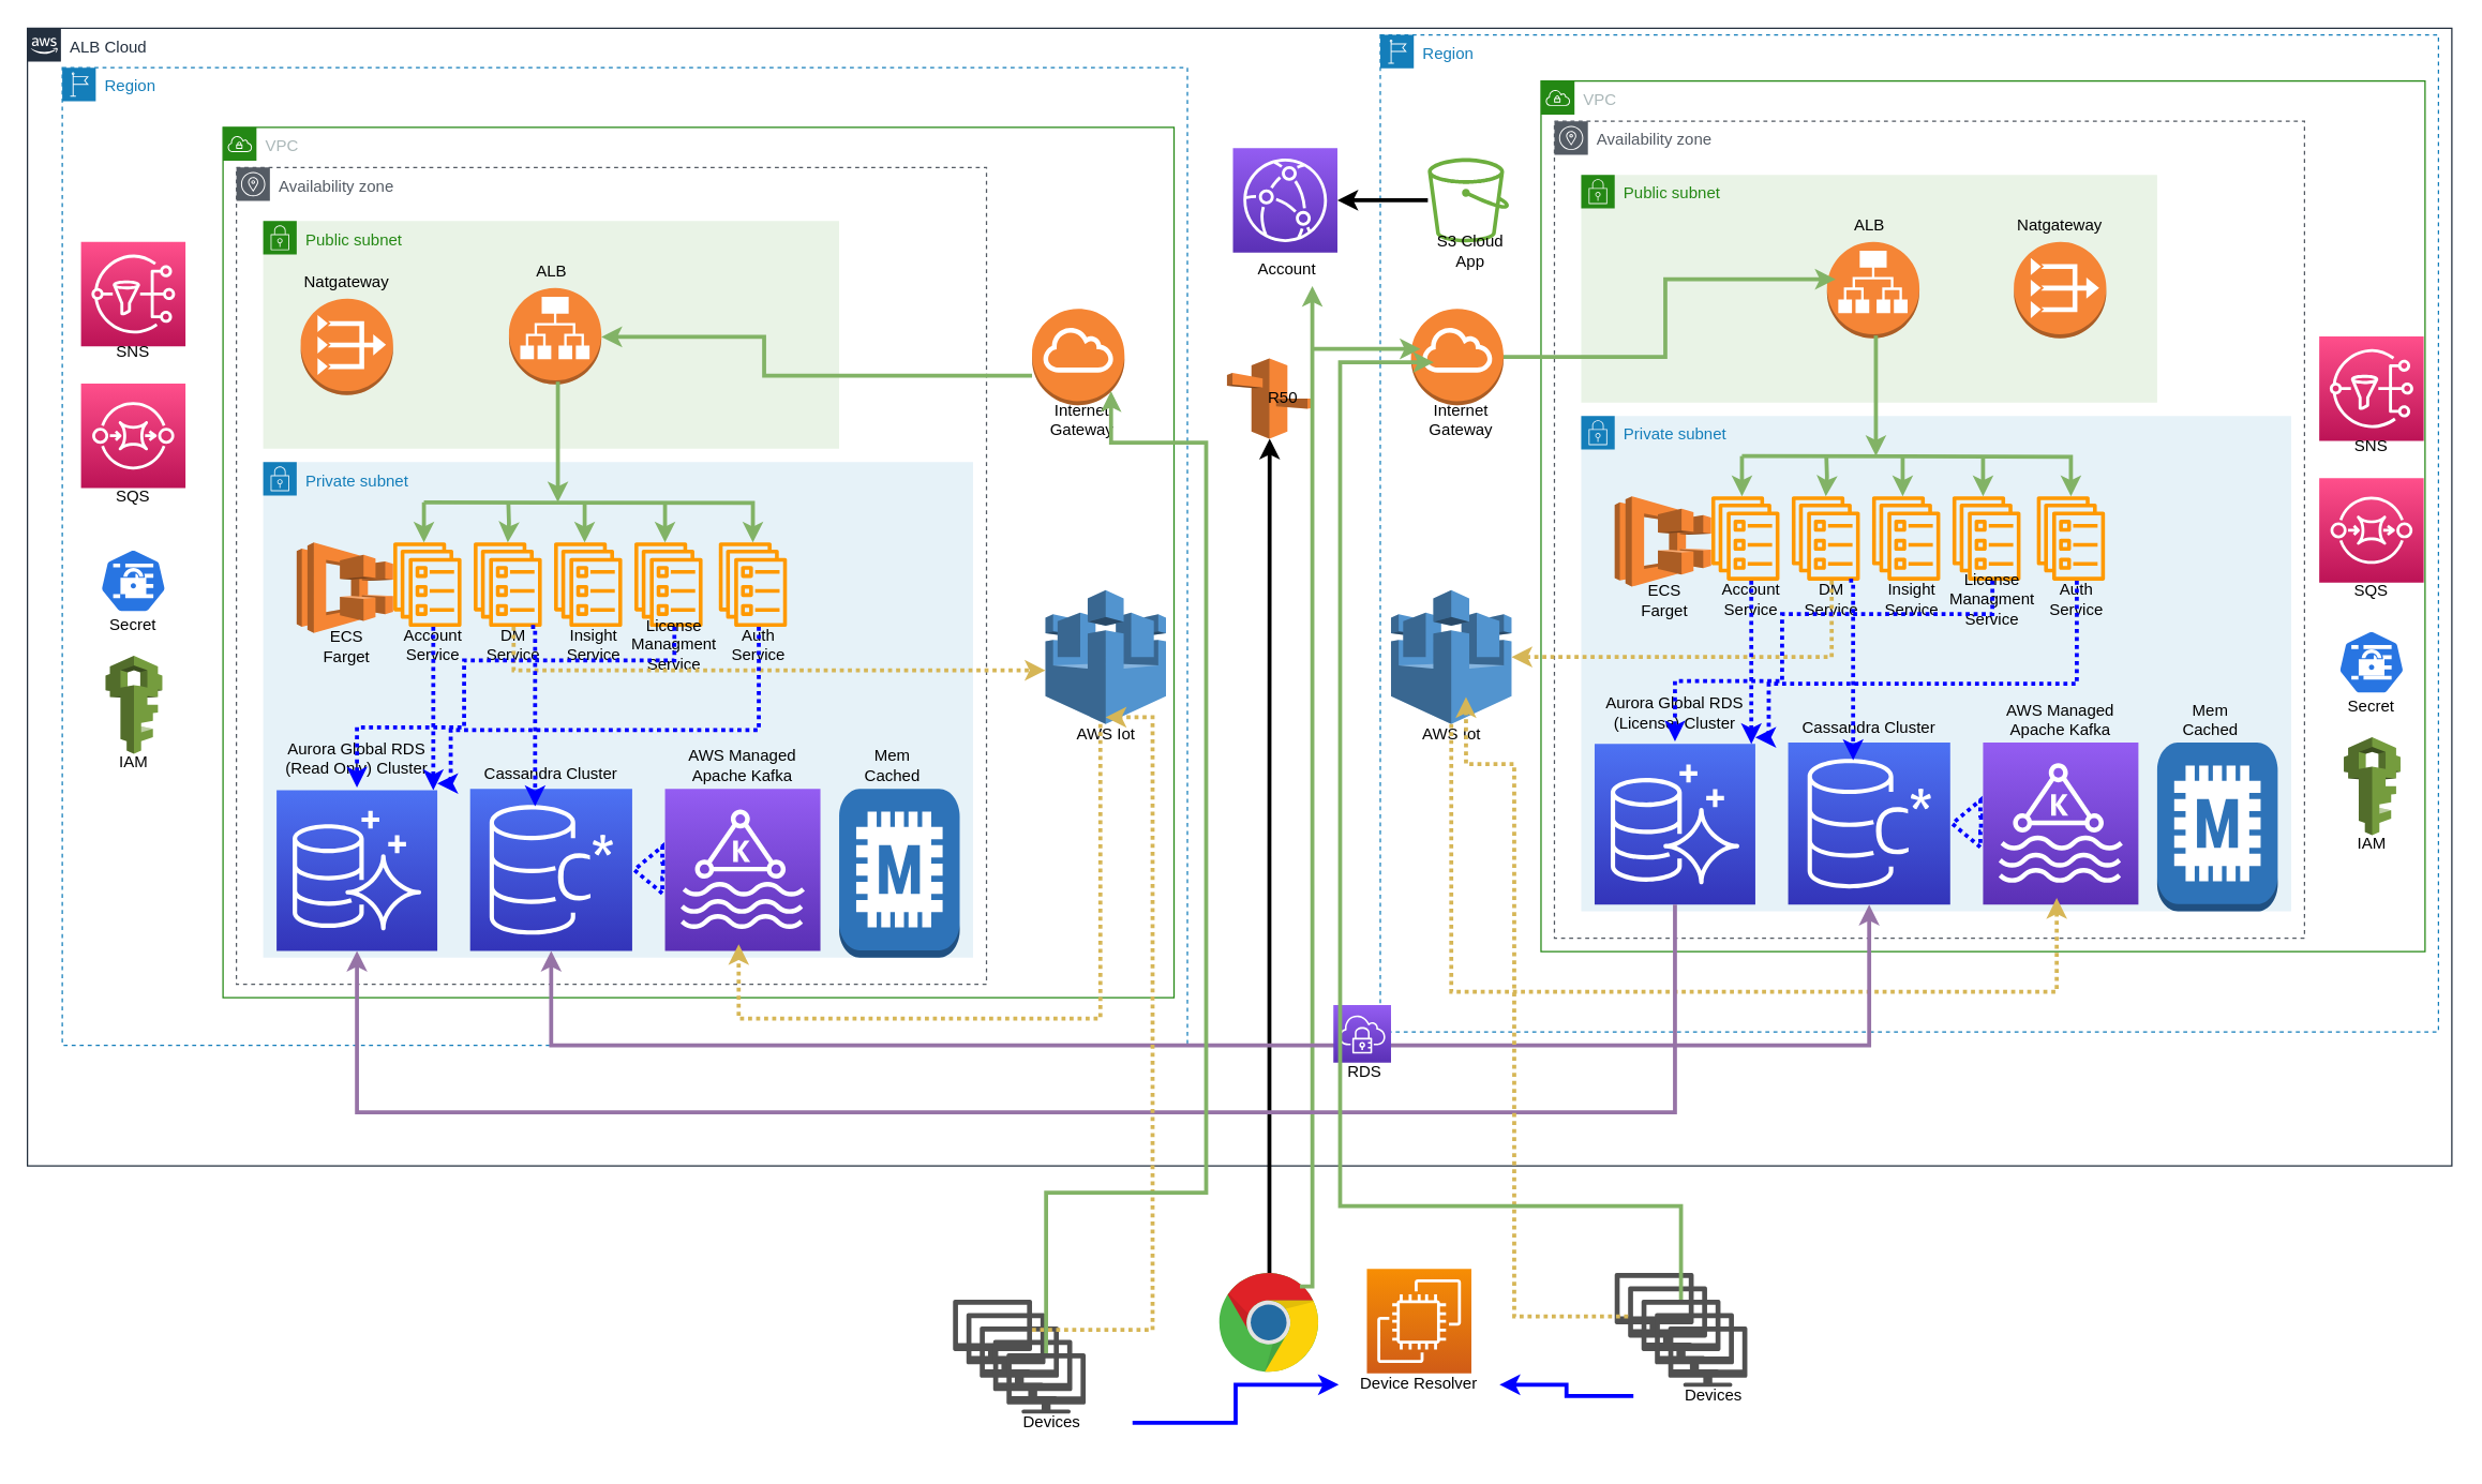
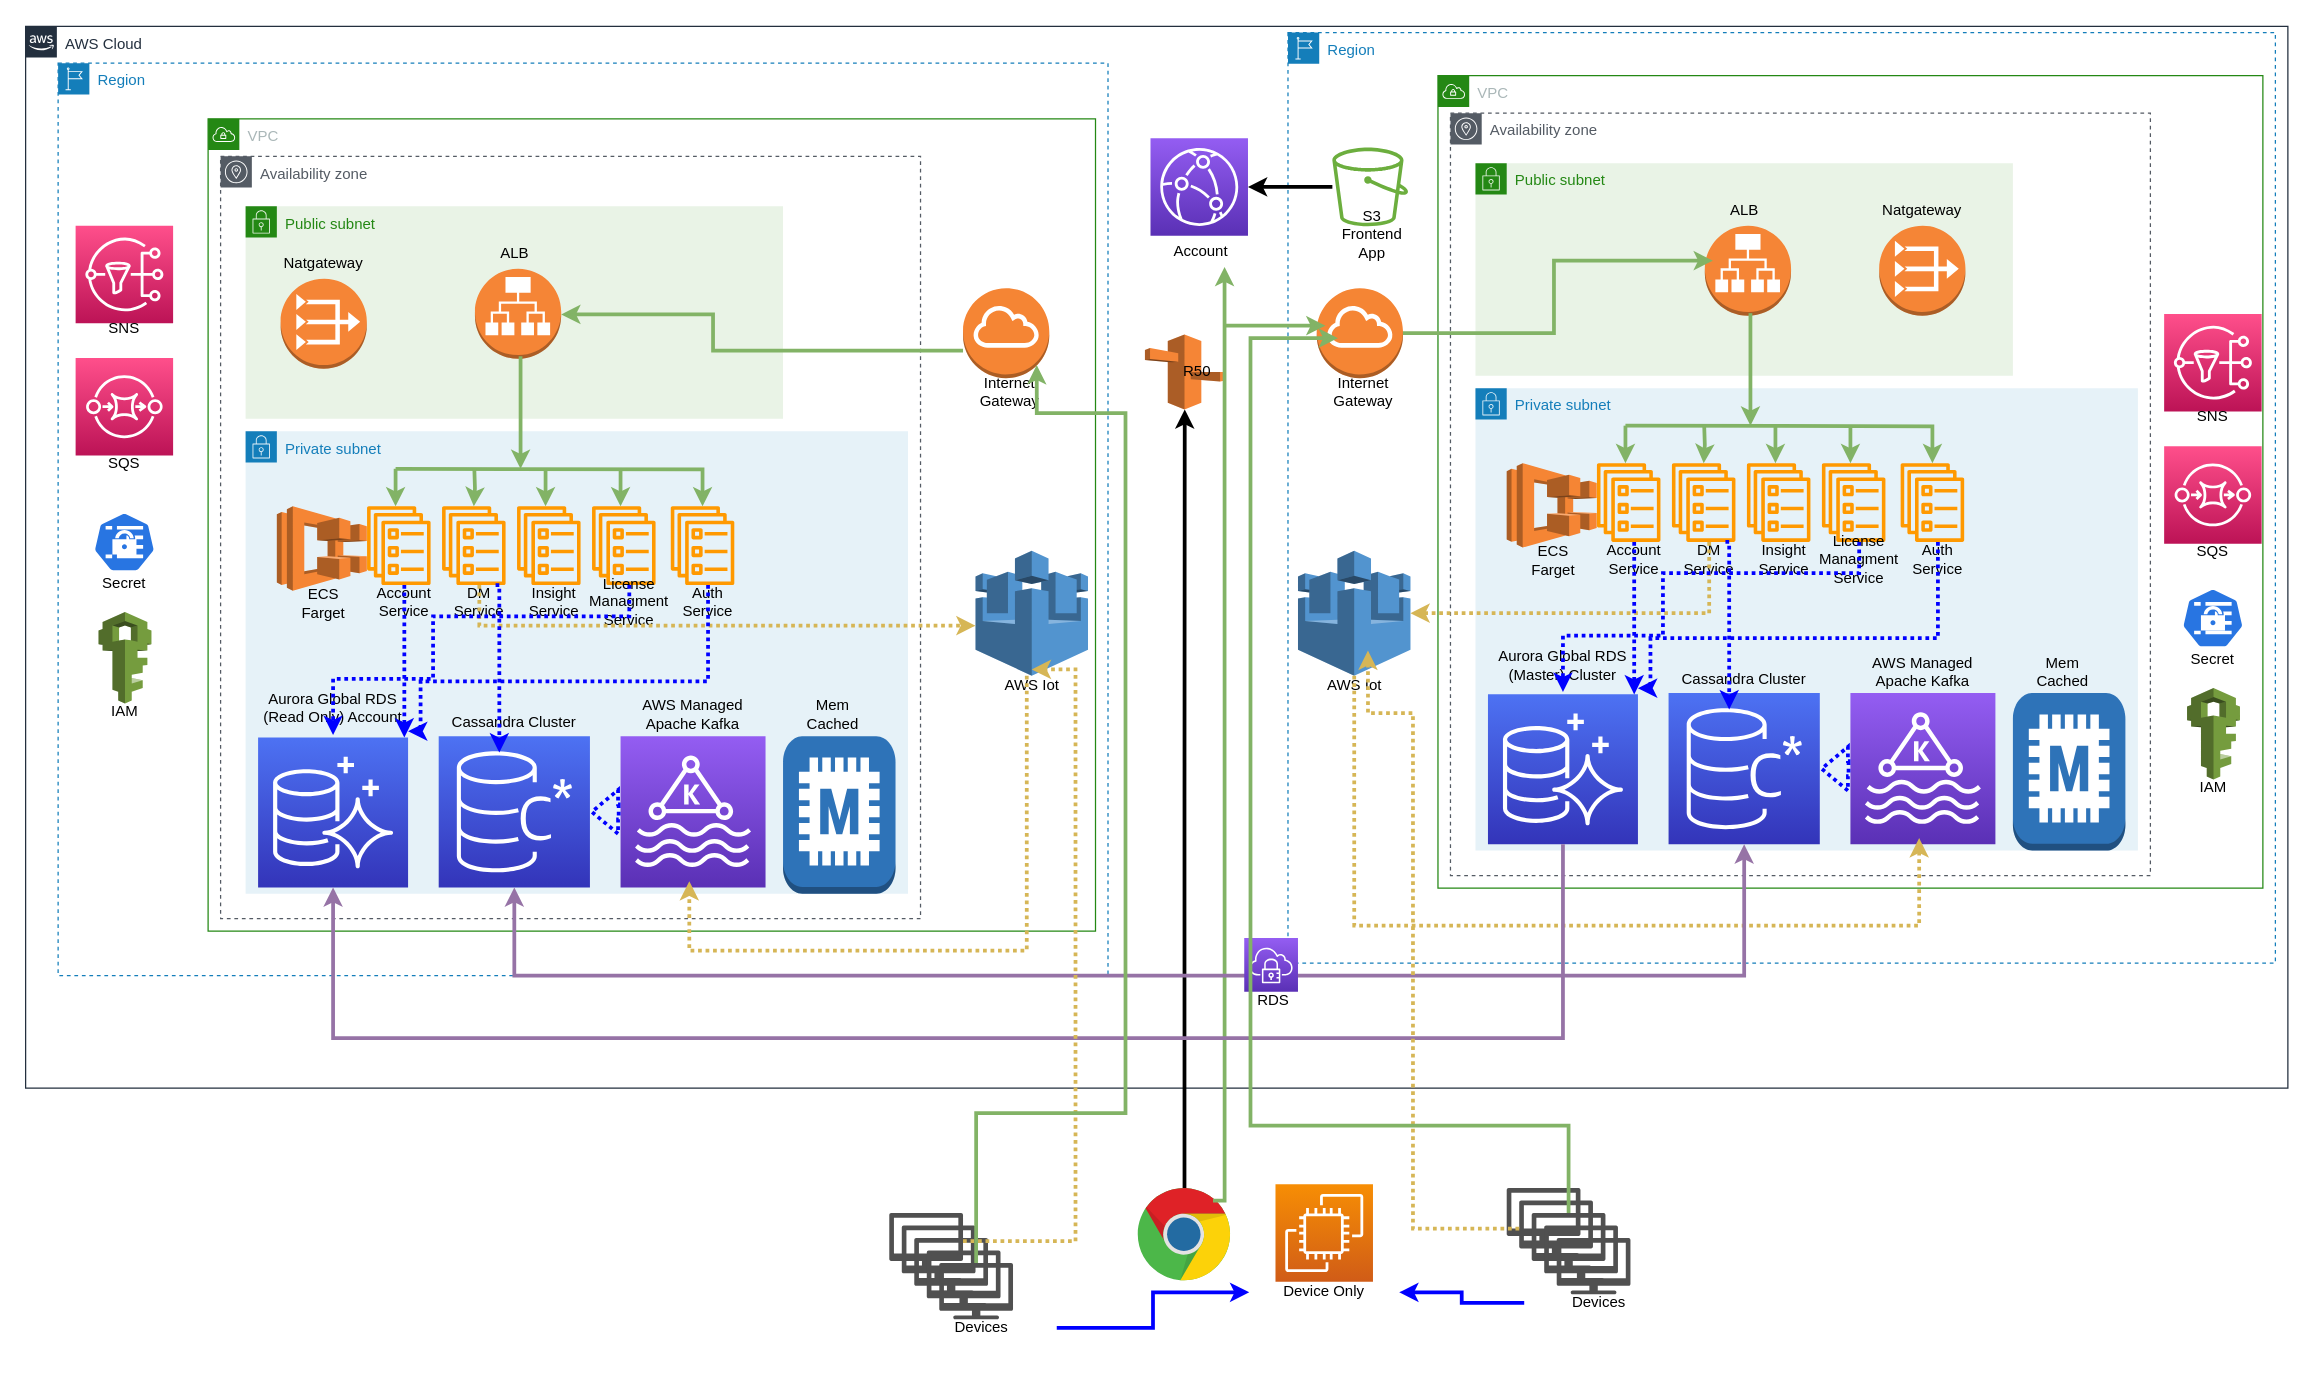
- <mxCell id="2" value="ALB Cloud" style="points=[[0,0],[0.25,0],[0.5,0],[0.75,0],[1,0],[1,0.25],[1,0.5],[1,0.75],[1,1],[0.75,1],[0.5,1],[0.25,1],[0,1],[0,0.75],[0,0.5],[0,0.25]];outlineConnect=0;gradientColor=none;html=1;whiteSpace=wrap;fontSize=12;fontStyle=0;shape=mxgraph.aws4.group;grIcon=mxgraph.aws4.group_aws_cloud_alt;strokeColor=#232F3E;fillColor=none;verticalAlign=top;align=left;spacingLeft=30;fontColor=#232F3E;dashed=0;labelBackgroundColor=#ffffff;" parent="1" vertex="1"><mxGeometry x="20" y="20.5" width="1810" height="849.5" as="geometry" /></mxCell>
+ <mxCell id="2" value="AWS Cloud" style="points=[[0,0],[0.25,0],[0.5,0],[0.75,0],[1,0],[1,0.25],[1,0.5],[1,0.75],[1,1],[0.75,1],[0.5,1],[0.25,1],[0,1],[0,0.75],[0,0.5],[0,0.25]];outlineConnect=0;gradientColor=none;html=1;whiteSpace=wrap;fontSize=12;fontStyle=0;shape=mxgraph.aws4.group;grIcon=mxgraph.aws4.group_aws_cloud_alt;strokeColor=#232F3E;fillColor=none;verticalAlign=top;align=left;spacingLeft=30;fontColor=#232F3E;dashed=0;labelBackgroundColor=#ffffff;" parent="1" vertex="1"><mxGeometry x="20" y="20.5" width="1810" height="849.5" as="geometry" /></mxCell>
- <mxCell id="44" value="S3 Cloud App" style="text;html=1;strokeColor=none;fillColor=none;align=center;verticalAlign=middle;whiteSpace=wrap;rounded=0;" parent="42" vertex="1"><mxGeometry y="59.798" width="62.5" height="20.202" as="geometry" /></mxCell>
+ <mxCell id="44" value="S3 Frontend App" style="text;html=1;strokeColor=none;fillColor=none;align=center;verticalAlign=middle;whiteSpace=wrap;rounded=0;" parent="42" vertex="1"><mxGeometry y="59.798" width="62.5" height="20.202" as="geometry" /></mxCell>
- <mxCell id="9" value="Aurora Global RDS (License) Cluster" style="text;html=1;strokeColor=none;fillColor=none;align=center;verticalAlign=middle;whiteSpace=wrap;rounded=0;" parent="7" vertex="1"><mxGeometry y="-11.667" width="120" height="46.667" as="geometry" /></mxCell>
+ <mxCell id="9" value="Aurora Global RDS (Master) Cluster" style="text;html=1;strokeColor=none;fillColor=none;align=center;verticalAlign=middle;whiteSpace=wrap;rounded=0;" parent="7" vertex="1"><mxGeometry y="-11.667" width="120" height="46.667" as="geometry" /></mxCell>
- <mxCell id="91" value="Aurora Global RDS (Read Only) Cluster" style="text;html=1;strokeColor=none;fillColor=none;align=center;verticalAlign=middle;whiteSpace=wrap;rounded=0;" parent="89" vertex="1"><mxGeometry y="-11.667" width="120" height="46.667" as="geometry" /></mxCell>
+ <mxCell id="91" value="Aurora Global RDS (Read Only) Account" style="text;html=1;strokeColor=none;fillColor=none;align=center;verticalAlign=middle;whiteSpace=wrap;rounded=0;" parent="89" vertex="1"><mxGeometry y="-11.667" width="120" height="46.667" as="geometry" /></mxCell>
- <mxCell id="172" value="Device Resolver" style="text;html=1;strokeColor=none;fillColor=none;align=center;verticalAlign=middle;whiteSpace=wrap;rounded=0;" parent="170" vertex="1"><mxGeometry y="63" width="120" height="46.667" as="geometry" /></mxCell>
+ <mxCell id="172" value="Device Only" style="text;html=1;strokeColor=none;fillColor=none;align=center;verticalAlign=middle;whiteSpace=wrap;rounded=0;" parent="170" vertex="1"><mxGeometry y="63" width="120" height="46.667" as="geometry" /></mxCell>
